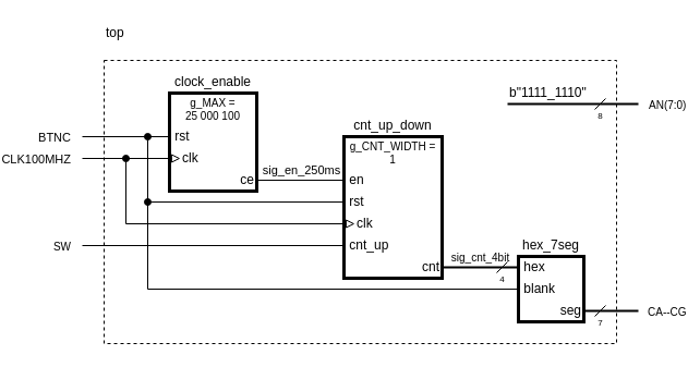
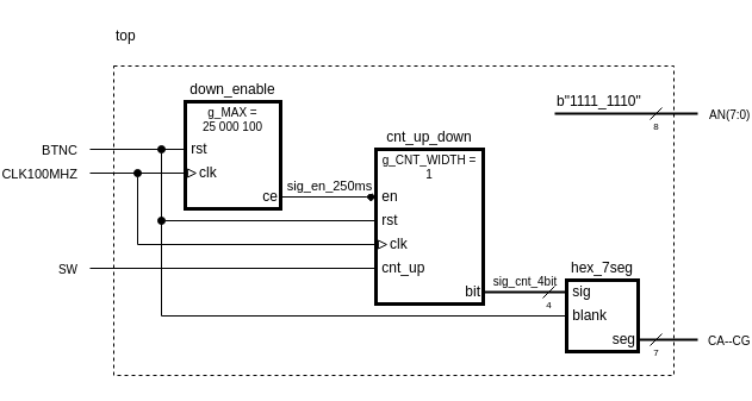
- <mxCell id="5" value="clock_enable" style="text;html=1;strokeColor=none;fillColor=none;align=center;verticalAlign=middle;whiteSpace=wrap;rounded=0;" parent="1" vertex="1"><mxGeometry x="100" y="65" width="80" height="20" as="geometry" /></mxCell>
+ <mxCell id="5" value="down_enable" style="text;html=1;strokeColor=none;fillColor=none;align=center;verticalAlign=middle;whiteSpace=wrap;rounded=0;" parent="1" vertex="1"><mxGeometry x="100" y="65" width="80" height="20" as="geometry" /></mxCell>
- <mxCell id="13" value="" style="endArrow=none;html=1;rounded=0;" parent="1" source="8" target="18" edge="1"><mxGeometry width="50" height="50" relative="1" as="geometry"><mxPoint x="190" y="165" as="sourcePoint" /><mxPoint x="260" y="165" as="targetPoint" /></mxGeometry></mxCell>
+ <mxCell id="13" value="" style="endArrow=diamond;html=1;rounded=0;" parent="1" source="8" target="18" edge="1"><mxGeometry width="50" height="50" relative="1" as="geometry"><mxPoint x="190" y="165" as="sourcePoint" /><mxPoint x="260" y="165" as="targetPoint" /></mxGeometry></mxCell>
- <mxCell id="22" value="cnt" style="text;html=1;strokeColor=none;fillColor=none;align=right;verticalAlign=middle;whiteSpace=wrap;rounded=0;" parent="1" vertex="1"><mxGeometry x="290" y="235" width="60" height="20" as="geometry" /></mxCell>
+ <mxCell id="22" value="bit" style="text;html=1;strokeColor=none;fillColor=none;align=right;verticalAlign=middle;whiteSpace=wrap;rounded=0;" parent="1" vertex="1"><mxGeometry x="290" y="235" width="60" height="20" as="geometry" /></mxCell>
- <mxCell id="31" value="&amp;nbsp;hex" style="text;html=1;strokeColor=none;fillColor=none;align=left;verticalAlign=middle;whiteSpace=wrap;rounded=0;" parent="1" vertex="1"><mxGeometry x="420" y="235" width="70" height="20" as="geometry" /></mxCell>
+ <mxCell id="31" value="&amp;nbsp;sig" style="text;html=1;strokeColor=none;fillColor=none;align=left;verticalAlign=middle;whiteSpace=wrap;rounded=0;" parent="1" vertex="1"><mxGeometry x="420" y="235" width="70" height="20" as="geometry" /></mxCell>
